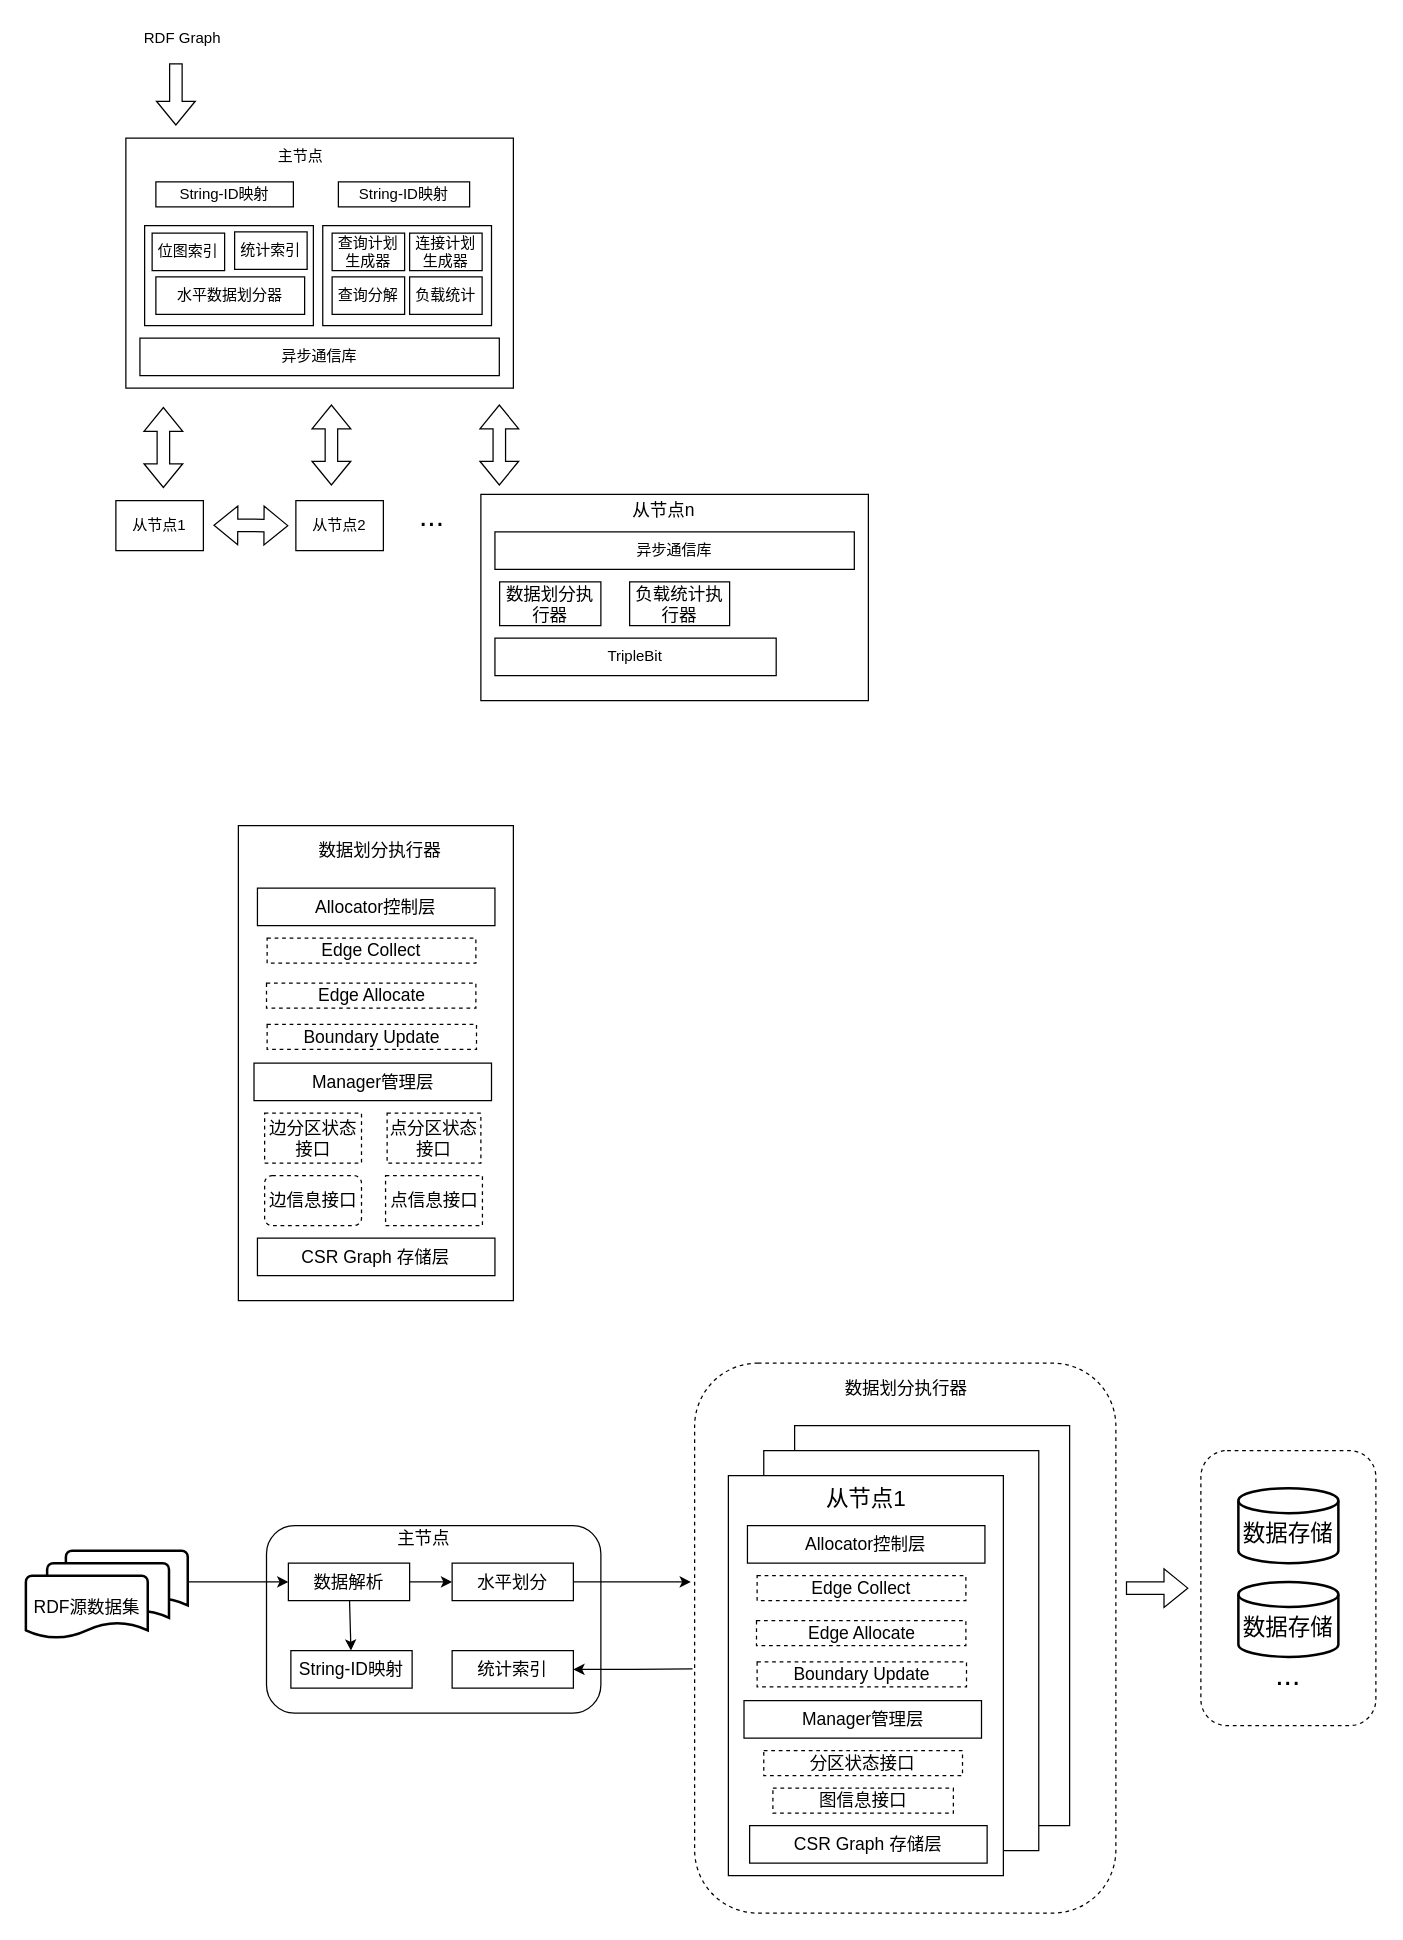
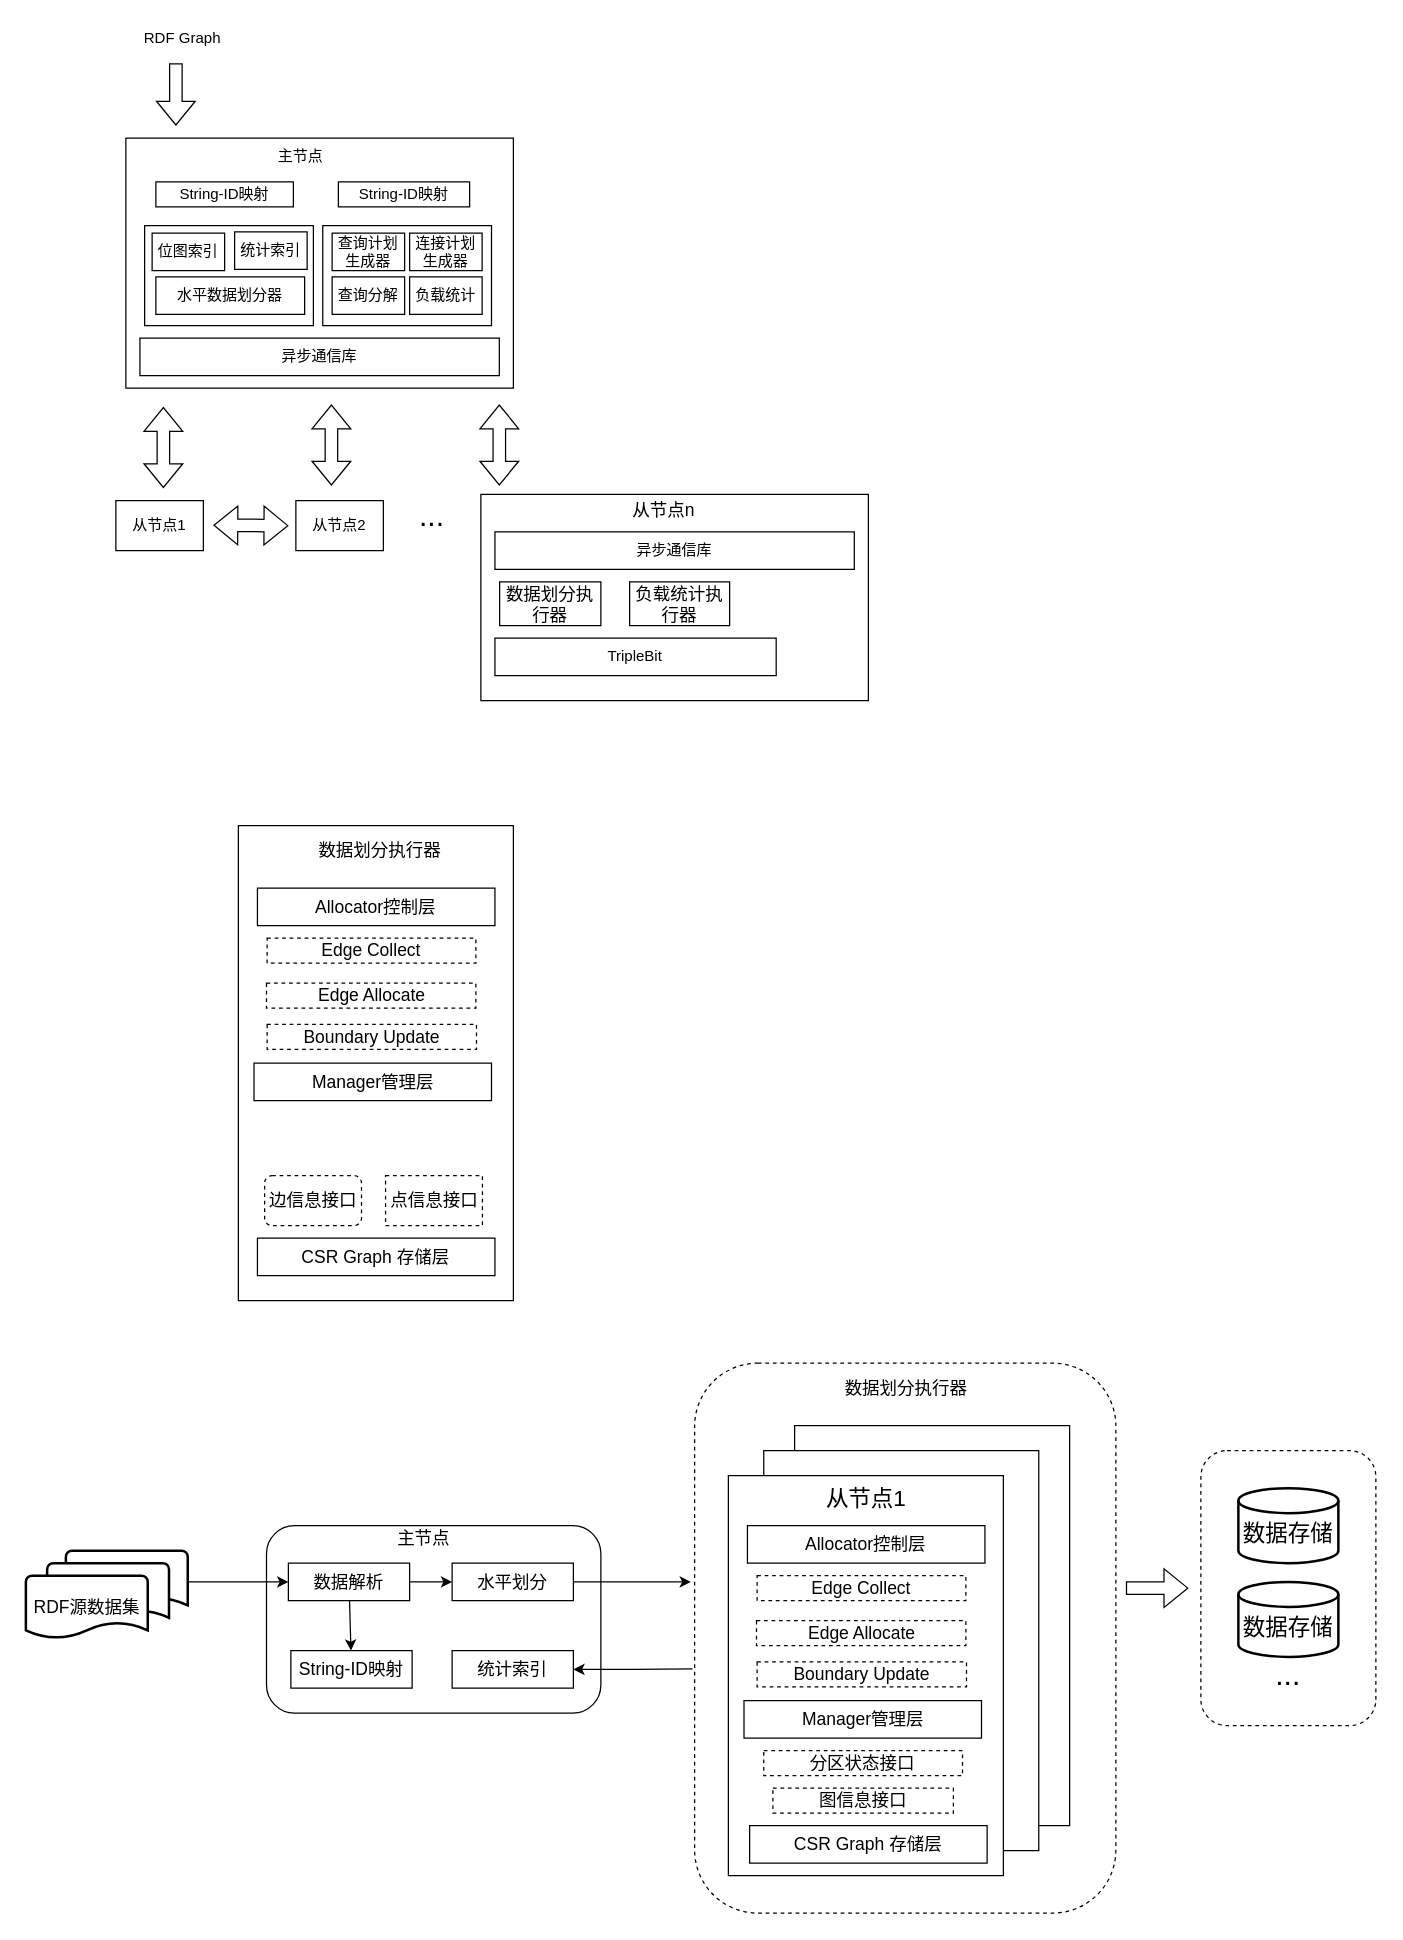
- <mxCell id="40" value="边分区状态接口" style="rounded=0;whiteSpace=wrap;html=1;fontSize=14;dashed=1;" vertex="1" parent="1"><mxGeometry x="211" y="890" width="77.5" height="40" as="geometry" /></mxCell>
- <mxCell id="41" value="点分区状态接口" style="rounded=0;whiteSpace=wrap;html=1;fontSize=14;dashed=1;" vertex="1" parent="1"><mxGeometry x="309" y="890" width="75" height="40" as="geometry" /></mxCell>
